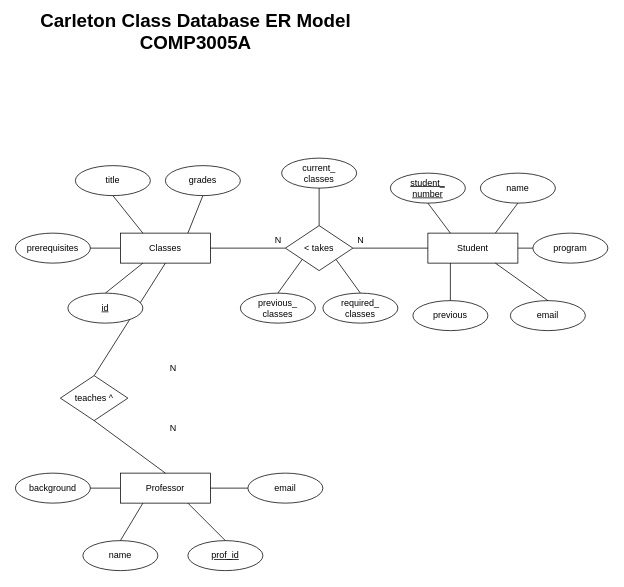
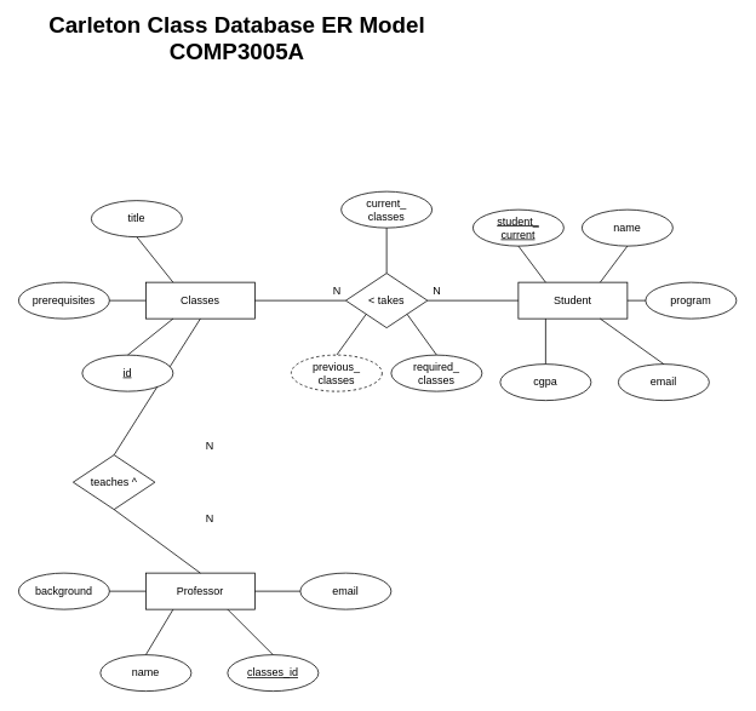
- <mxCell id="17" value="grades" style="ellipse;whiteSpace=wrap;html=1;" parent="1" vertex="1"><mxGeometry x="220" y="220" width="100" height="40" as="geometry" /></mxCell>
- <mxCell id="23" value="&lt;u&gt;student_&lt;br&gt;number&lt;/u&gt;" style="ellipse;whiteSpace=wrap;html=1;" parent="1" vertex="1"><mxGeometry x="520" y="230" width="100" height="40" as="geometry" /></mxCell>
+ <mxCell id="23" value="&lt;u&gt;student_&lt;br&gt;current&lt;/u&gt;" style="ellipse;whiteSpace=wrap;html=1;" parent="1" vertex="1"><mxGeometry x="520" y="230" width="100" height="40" as="geometry" /></mxCell>
- <mxCell id="22" value="" style="endArrow=none;html=1;rounded=0;entryX=0.5;entryY=1;entryDx=0;entryDy=0;exitX=0.75;exitY=0;exitDx=0;exitDy=0;" parent="1" source="4" target="17" edge="1"><mxGeometry width="50" height="50" relative="1" as="geometry"><mxPoint x="455" y="330" as="sourcePoint" /><mxPoint x="455" y="280" as="targetPoint" /></mxGeometry></mxCell>
- <mxCell id="19" value="previous_&lt;br&gt;classes" style="ellipse;whiteSpace=wrap;html=1;" parent="1" vertex="1"><mxGeometry x="320" y="390" width="100" height="40" as="geometry" /></mxCell>
+ <mxCell id="19" value="previous_&lt;br&gt;classes" style="ellipse;whiteSpace=wrap;html=1;dashed=1;" parent="1" vertex="1"><mxGeometry x="320" y="390" width="100" height="40" as="geometry" /></mxCell>
- <mxCell id="28" value="previous" style="ellipse;whiteSpace=wrap;html=1;" parent="1" vertex="1"><mxGeometry x="550" y="400" width="100" height="40" as="geometry" /></mxCell>
+ <mxCell id="28" value="cgpa" style="ellipse;whiteSpace=wrap;html=1;" parent="1" vertex="1"><mxGeometry x="550" y="400" width="100" height="40" as="geometry" /></mxCell>
- <mxCell id="40" value="&lt;u&gt;prof_id&lt;/u&gt;" style="ellipse;whiteSpace=wrap;html=1;" parent="1" vertex="1"><mxGeometry x="250" y="720" width="100" height="40" as="geometry" /></mxCell>
+ <mxCell id="40" value="&lt;u&gt;classes_id&lt;/u&gt;" style="ellipse;whiteSpace=wrap;html=1;" parent="1" vertex="1"><mxGeometry x="250" y="720" width="100" height="40" as="geometry" /></mxCell>
